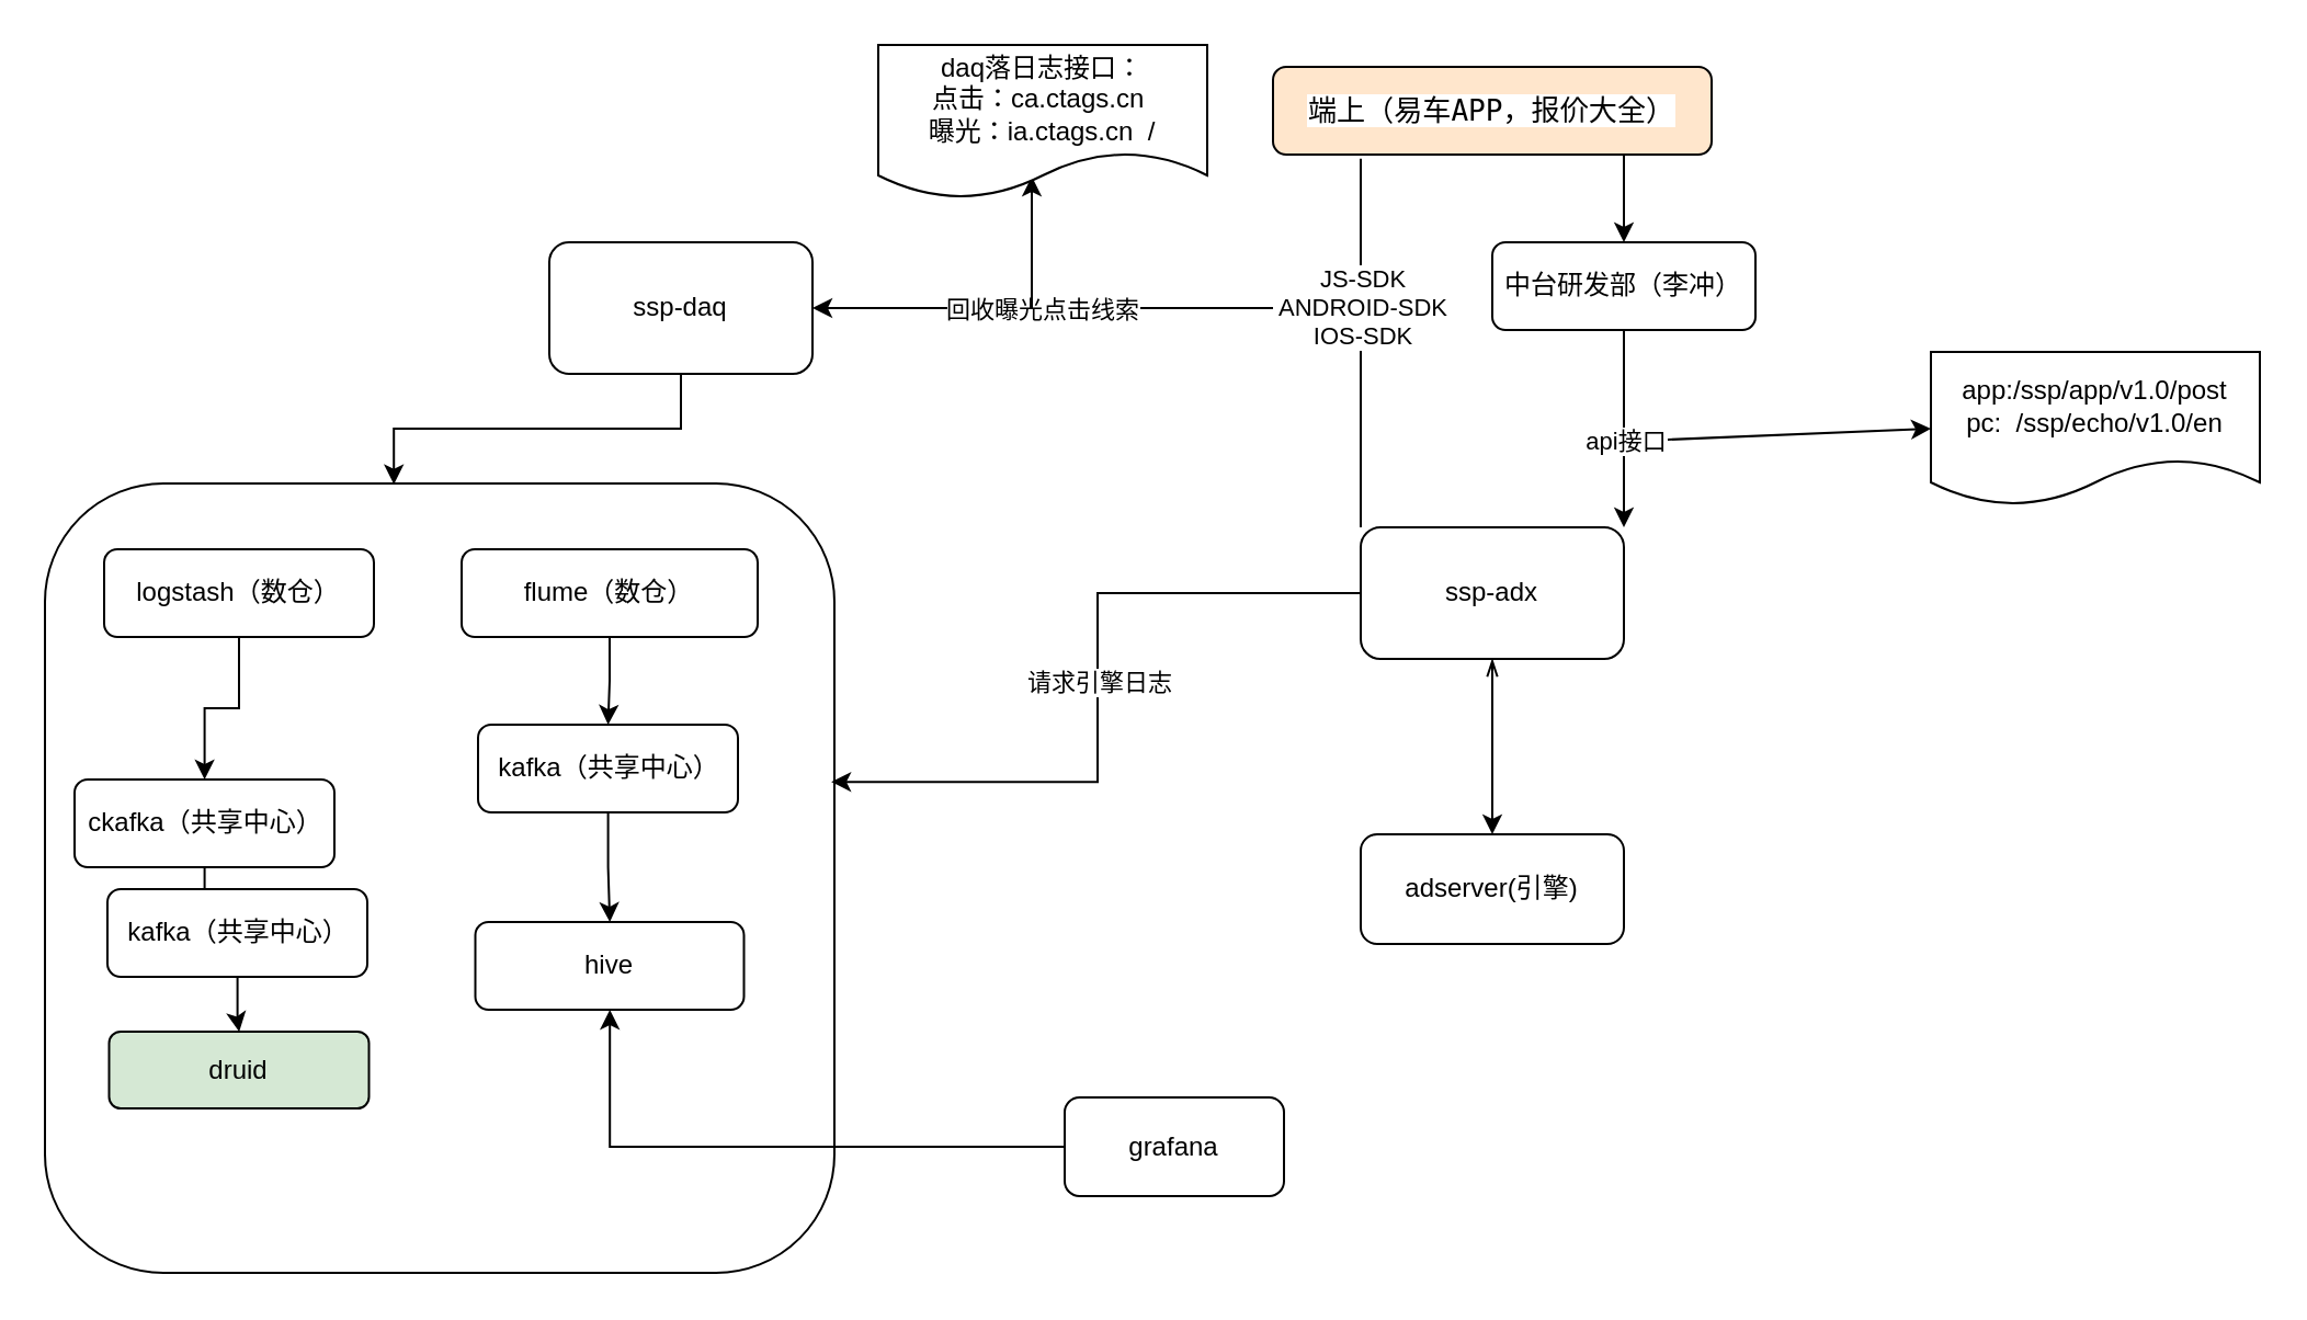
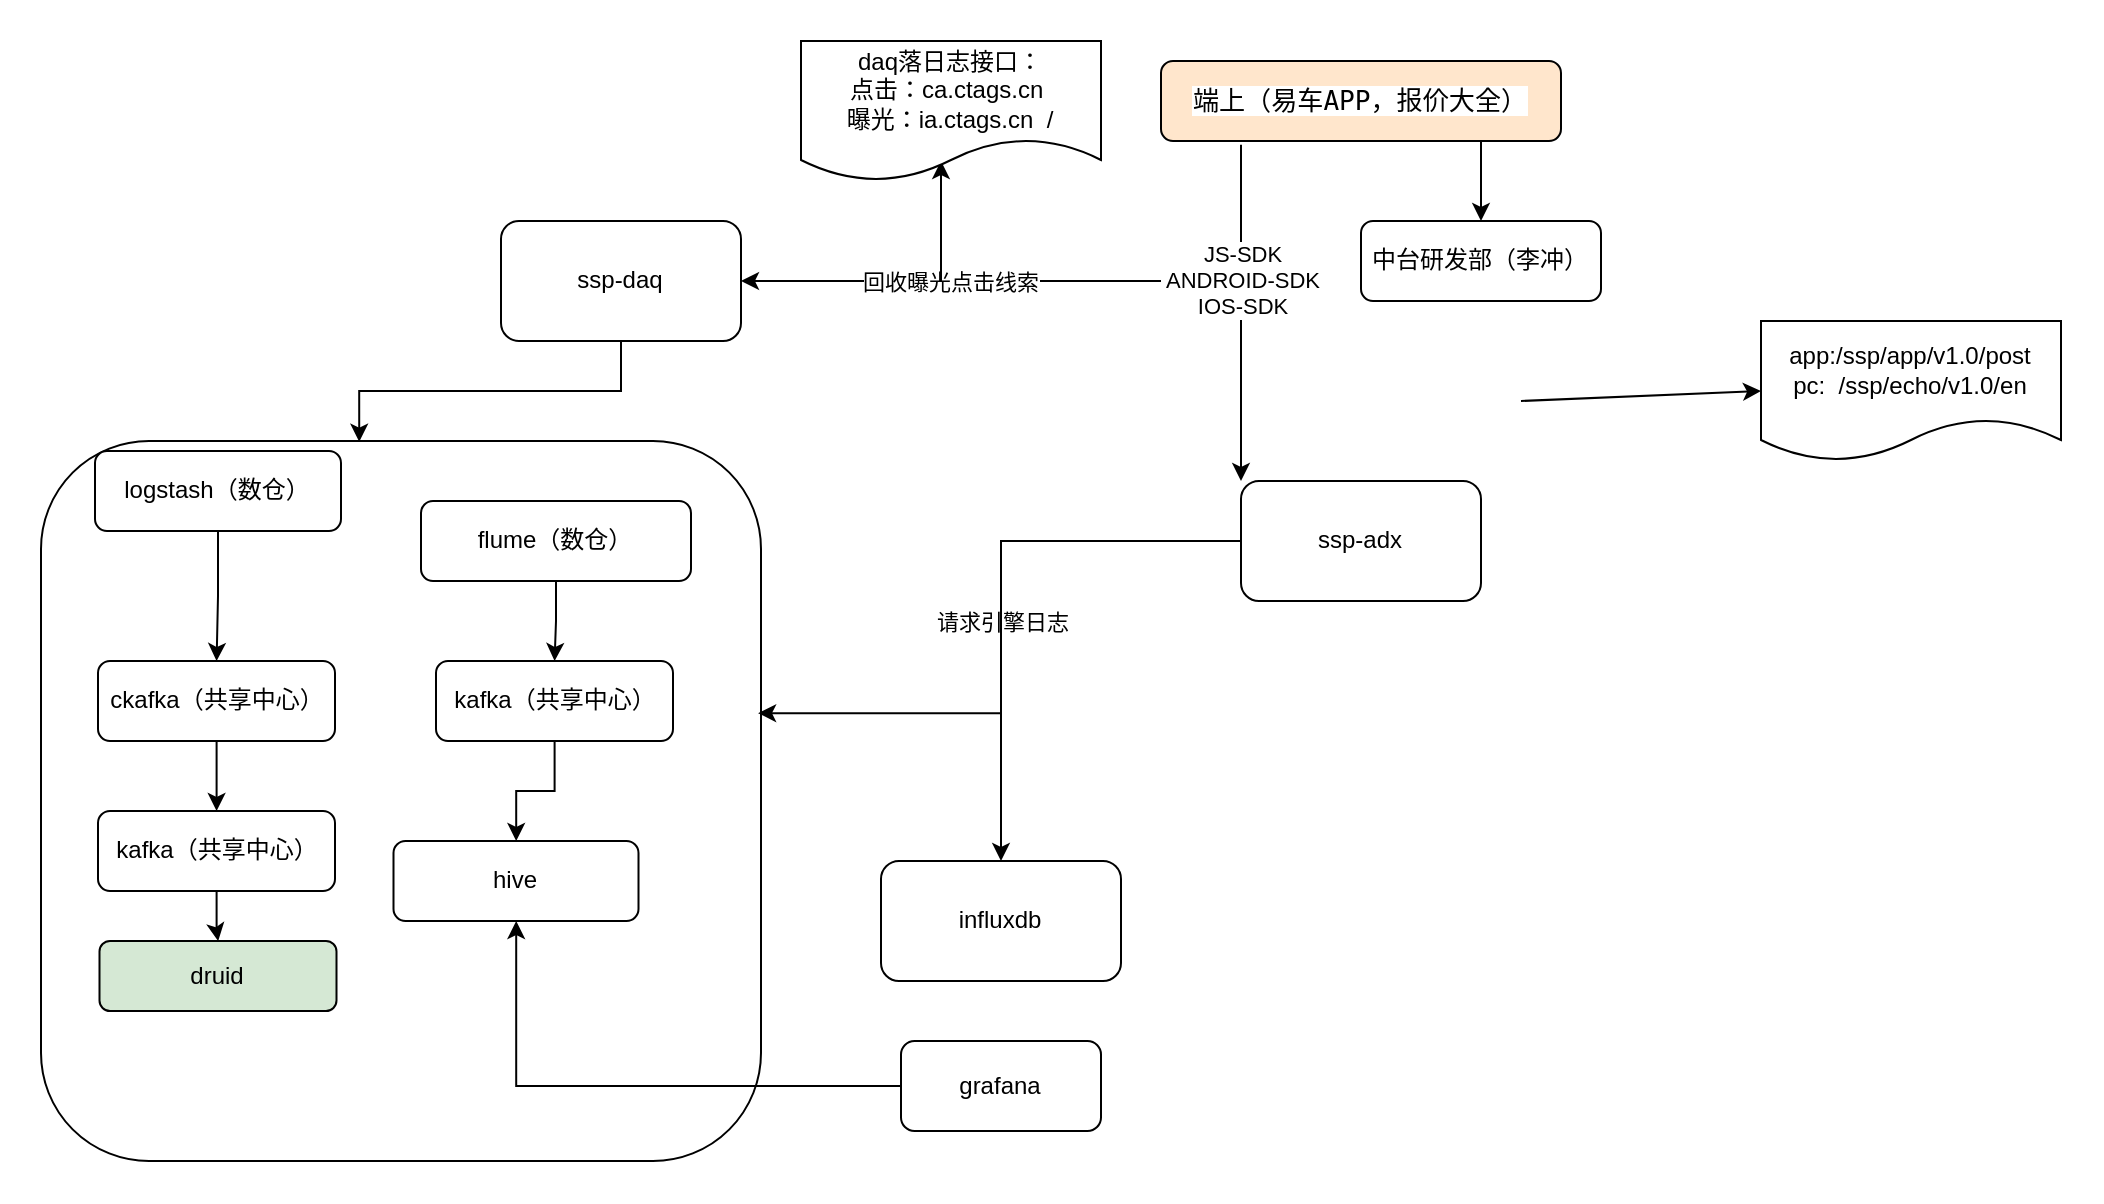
- <mxCell id="11" style="edgeStyle=orthogonalEdgeStyle;rounded=0;orthogonalLoop=1;jettySize=auto;html=1;entryX=1;entryY=0;entryDx=0;entryDy=0;" parent="1" source="13" target="9" edge="1"><mxGeometry relative="1" as="geometry" /></mxCell>
- <mxCell id="12" value="api接口" style="edgeLabel;html=1;align=center;verticalAlign=middle;resizable=0;points=[];" parent="11" vertex="1" connectable="0"><mxGeometry x="0.101" relative="1" as="geometry"><mxPoint as="offset" /></mxGeometry></mxCell>
- <mxCell id="3" value="" style="edgeStyle=orthogonalEdgeStyle;rounded=0;orthogonalLoop=1;jettySize=auto;html=1;entryX=0;entryY=0;entryDx=0;entryDy=0;exitX=0.2;exitY=1.046;exitDx=0;exitDy=0;exitPerimeter=0;endArrow=none;" parent="1" source="5" target="9" edge="1"><mxGeometry relative="1" as="geometry"><mxPoint x="620" y="80" as="sourcePoint" /><mxPoint x="620" y="160" as="targetPoint" /><Array as="points" /></mxGeometry></mxCell>
+ <mxCell id="3" value="" style="edgeStyle=orthogonalEdgeStyle;rounded=0;orthogonalLoop=1;jettySize=auto;html=1;entryX=0;entryY=0;entryDx=0;entryDy=0;exitX=0.2;exitY=1.046;exitDx=0;exitDy=0;exitPerimeter=0;" parent="1" source="5" target="9" edge="1"><mxGeometry relative="1" as="geometry"><mxPoint x="620" y="80" as="sourcePoint" /><mxPoint x="620" y="160" as="targetPoint" /><Array as="points" /></mxGeometry></mxCell>
- <mxCell id="24" value="logstash（数仓）" style="rounded=1;whiteSpace=wrap;html=1;" parent="1" vertex="1"><mxGeometry x="47" y="250" width="123" height="40" as="geometry" /></mxCell>
+ <mxCell id="24" value="logstash（数仓）" style="rounded=1;whiteSpace=wrap;html=1;" parent="1" vertex="1"><mxGeometry x="47" y="225" width="123" height="40" as="geometry" /></mxCell>
- <mxCell id="8" style="edgeStyle=orthogonalEdgeStyle;rounded=0;orthogonalLoop=1;jettySize=auto;html=1;entryX=0.5;entryY=0;entryDx=0;entryDy=0;startArrow=openThin;startFill=0;" parent="1" source="9" target="29" edge="1"><mxGeometry relative="1" as="geometry" /></mxCell>
- <mxCell id="26" value="ckafka（共享中心）" style="whiteSpace=wrap;html=1;rounded=1;" parent="1" vertex="1"><mxGeometry x="33.5" y="355" width="118.5" height="40" as="geometry" /></mxCell>
+ <mxCell id="26" value="ckafka（共享中心）" style="whiteSpace=wrap;html=1;rounded=1;" parent="1" vertex="1"><mxGeometry x="48.5" y="330" width="118.5" height="40" as="geometry" /></mxCell>
+ <mxCell id="17" value="" style="edgeStyle=orthogonalEdgeStyle;rounded=0;orthogonalLoop=1;jettySize=auto;html=1;startArrow=none;startFill=0;exitX=0;exitY=0.5;exitDx=0;exitDy=0;" parent="1" source="9" target="36" edge="1"><mxGeometry relative="1" as="geometry"><mxPoint x="520" y="270" as="sourcePoint" /><Array as="points"><mxPoint x="500" y="270" /></Array></mxGeometry></mxCell>
- <mxCell id="29" value="adserver(引擎)" style="whiteSpace=wrap;html=1;rounded=1;" parent="1" vertex="1"><mxGeometry x="620" y="380" width="120" height="50" as="geometry" /></mxCell>
- <mxCell id="27" value="hive" style="whiteSpace=wrap;html=1;rounded=1;" parent="1" vertex="1"><mxGeometry x="216.25" y="420" width="122.5" height="40" as="geometry" /></mxCell>
+ <mxCell id="27" value="hive" style="whiteSpace=wrap;html=1;rounded=1;" parent="1" vertex="1"><mxGeometry x="196.25" y="420" width="122.5" height="40" as="geometry" /></mxCell>
+ <mxCell id="36" value="influxdb" style="whiteSpace=wrap;html=1;rounded=1;" parent="1" vertex="1"><mxGeometry x="440" y="430" width="120" height="60" as="geometry" /></mxCell>
- <mxCell id="35" value="grafana" style="rounded=1;whiteSpace=wrap;html=1;fillColor=none;" parent="1" vertex="1"><mxGeometry x="485" y="500" width="100" height="45" as="geometry" /></mxCell>
+ <mxCell id="35" value="grafana" style="rounded=1;whiteSpace=wrap;html=1;fillColor=none;" parent="1" vertex="1"><mxGeometry x="450" y="520" width="100" height="45" as="geometry" /></mxCell>
